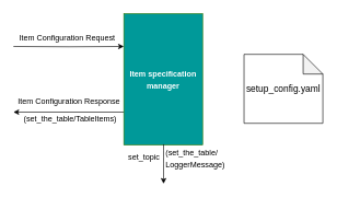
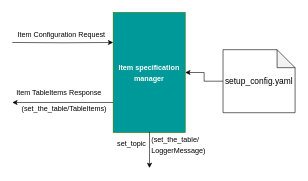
+ <mxCell id="10" value="" style="edgeStyle=orthogonalEdgeStyle;rounded=0;orthogonalLoop=1;jettySize=auto;html=1;strokeColor=#000000;fontSize=14;" edge="1" parent="1" source="11" target="4"><mxGeometry relative="1" as="geometry" /></mxCell>
- <mxCell id="5" value="&lt;div style=&quot;font-size: 12px&quot;&gt;Item Configuration Response&lt;/div&gt;" style="text;html=1;resizable=0;points=[];autosize=1;align=left;verticalAlign=top;spacingTop=-4;fontSize=14;" vertex="1" parent="1"><mxGeometry x="25" y="144" width="170" height="20" as="geometry" /></mxCell>
+ <mxCell id="5" value="&lt;div style=&quot;font-size: 12px&quot;&gt;Item TableItems Response&lt;/div&gt;" style="text;html=1;resizable=0;points=[];autosize=1;align=left;verticalAlign=top;spacingTop=-4;fontSize=14;" vertex="1" parent="1"><mxGeometry x="25" y="144" width="170" height="20" as="geometry" /></mxCell>
